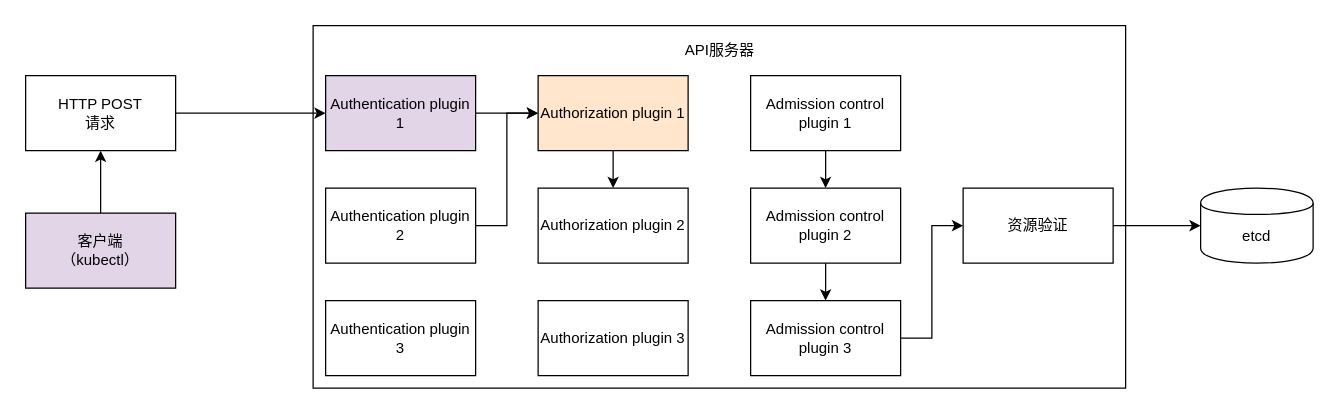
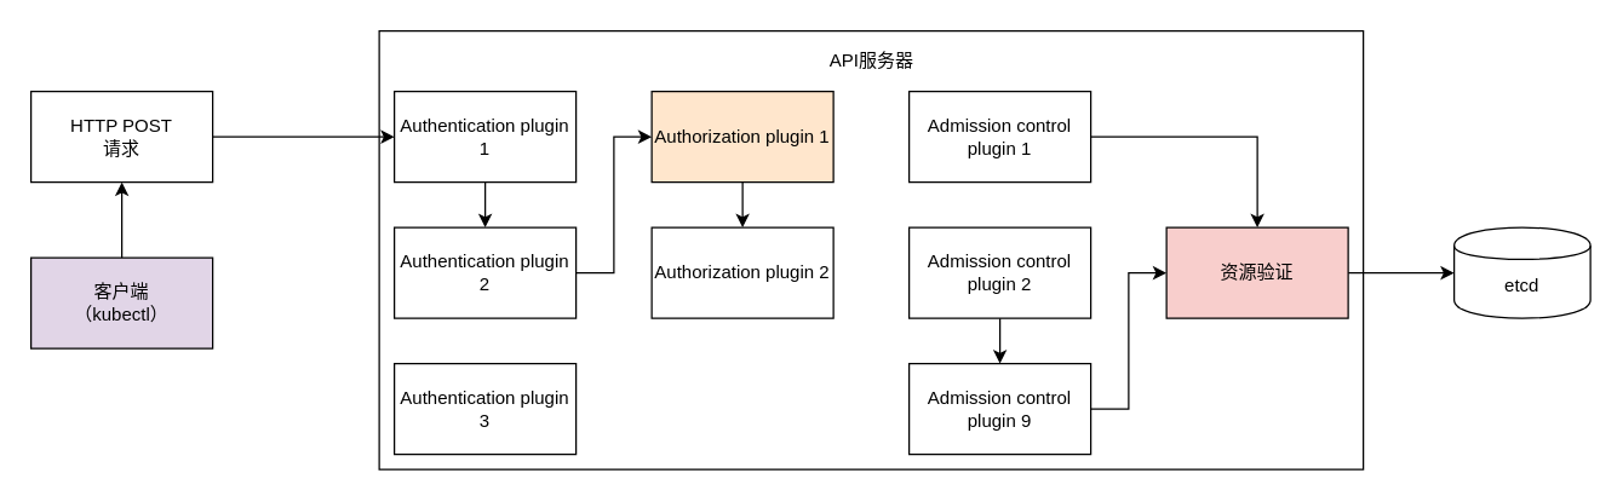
- <mxCell id="8" value="Authentication plugin 1" style="rounded=0;whiteSpace=wrap;html=1;fillColor=#e1d5e7;" vertex="1" parent="1"><mxGeometry x="260" y="60" width="120" height="60" as="geometry" /></mxCell>
+ <mxCell id="8" value="Authentication plugin 1" style="rounded=0;whiteSpace=wrap;html=1;" vertex="1" parent="1"><mxGeometry x="260" y="60" width="120" height="60" as="geometry" /></mxCell>
- <mxCell id="7" style="edgeStyle=orthogonalEdgeStyle;rounded=0;orthogonalLoop=1;jettySize=auto;html=1;" edge="1" parent="1" source="8" target="10"><mxGeometry relative="1" as="geometry" /></mxCell>
+ <mxCell id="7" style="edgeStyle=orthogonalEdgeStyle;rounded=0;orthogonalLoop=1;jettySize=auto;html=1;entryX=0.5;entryY=0;entryDx=0;entryDy=0;" edge="1" parent="1" source="8" target="14"><mxGeometry relative="1" as="geometry" /></mxCell>
- <mxCell id="11" style="edgeStyle=orthogonalEdgeStyle;rounded=0;orthogonalLoop=1;jettySize=auto;html=1;" edge="1" parent="1" source="12" target="17"><mxGeometry relative="1" as="geometry" /></mxCell>
+ <mxCell id="11" style="edgeStyle=orthogonalEdgeStyle;rounded=0;orthogonalLoop=1;jettySize=auto;html=1;" edge="1" parent="1" source="12" target="23"><mxGeometry relative="1" as="geometry" /></mxCell>
- <mxCell id="23" value="资源验证" style="rounded=0;whiteSpace=wrap;html=1;" vertex="1" parent="1"><mxGeometry x="770" y="150" width="120" height="60" as="geometry" /></mxCell>
+ <mxCell id="23" value="资源验证" style="rounded=0;whiteSpace=wrap;html=1;fillColor=#f8cecc;" vertex="1" parent="1"><mxGeometry x="770" y="150" width="120" height="60" as="geometry" /></mxCell>
- <mxCell id="19" value="Authorization plugin 3" style="rounded=0;whiteSpace=wrap;html=1;" vertex="1" parent="1"><mxGeometry x="430" y="240" width="120" height="60" as="geometry" /></mxCell>
- <mxCell id="21" value="Admission control plugin 3" style="rounded=0;whiteSpace=wrap;html=1;" vertex="1" parent="1"><mxGeometry x="600" y="240" width="120" height="60" as="geometry" /></mxCell>
+ <mxCell id="21" value="Admission control plugin 9" style="rounded=0;whiteSpace=wrap;html=1;" vertex="1" parent="1"><mxGeometry x="600" y="240" width="120" height="60" as="geometry" /></mxCell>
